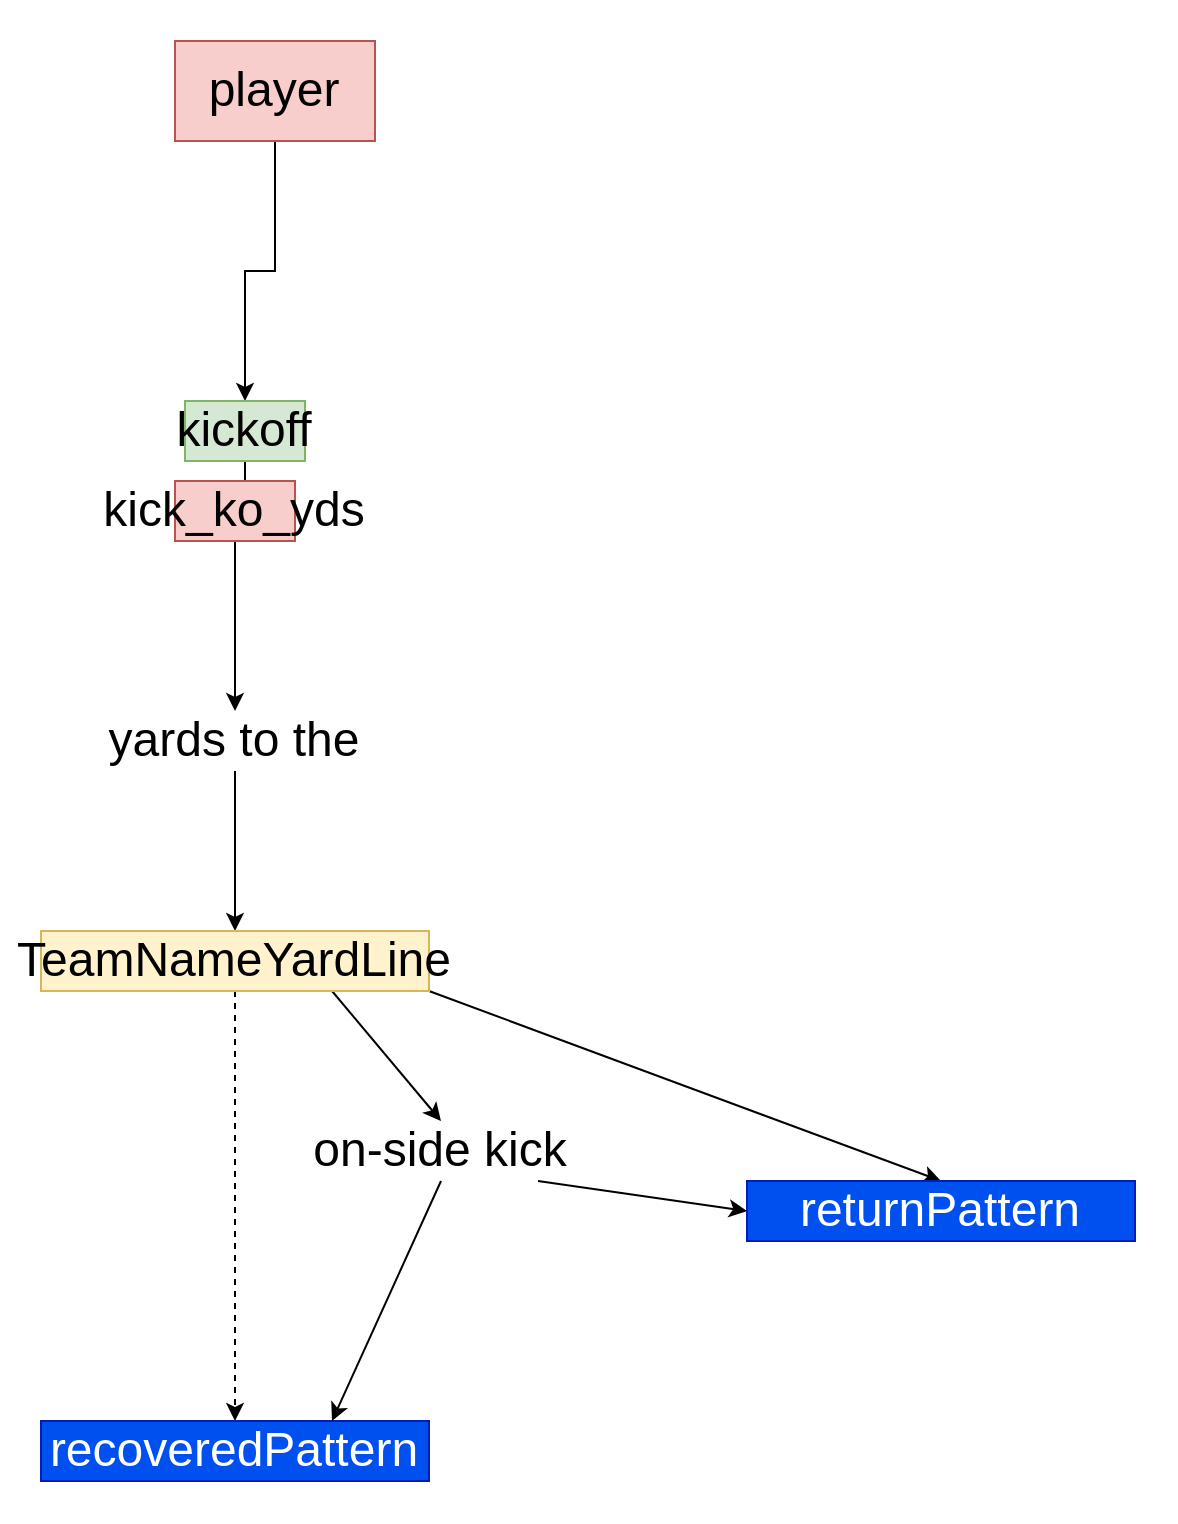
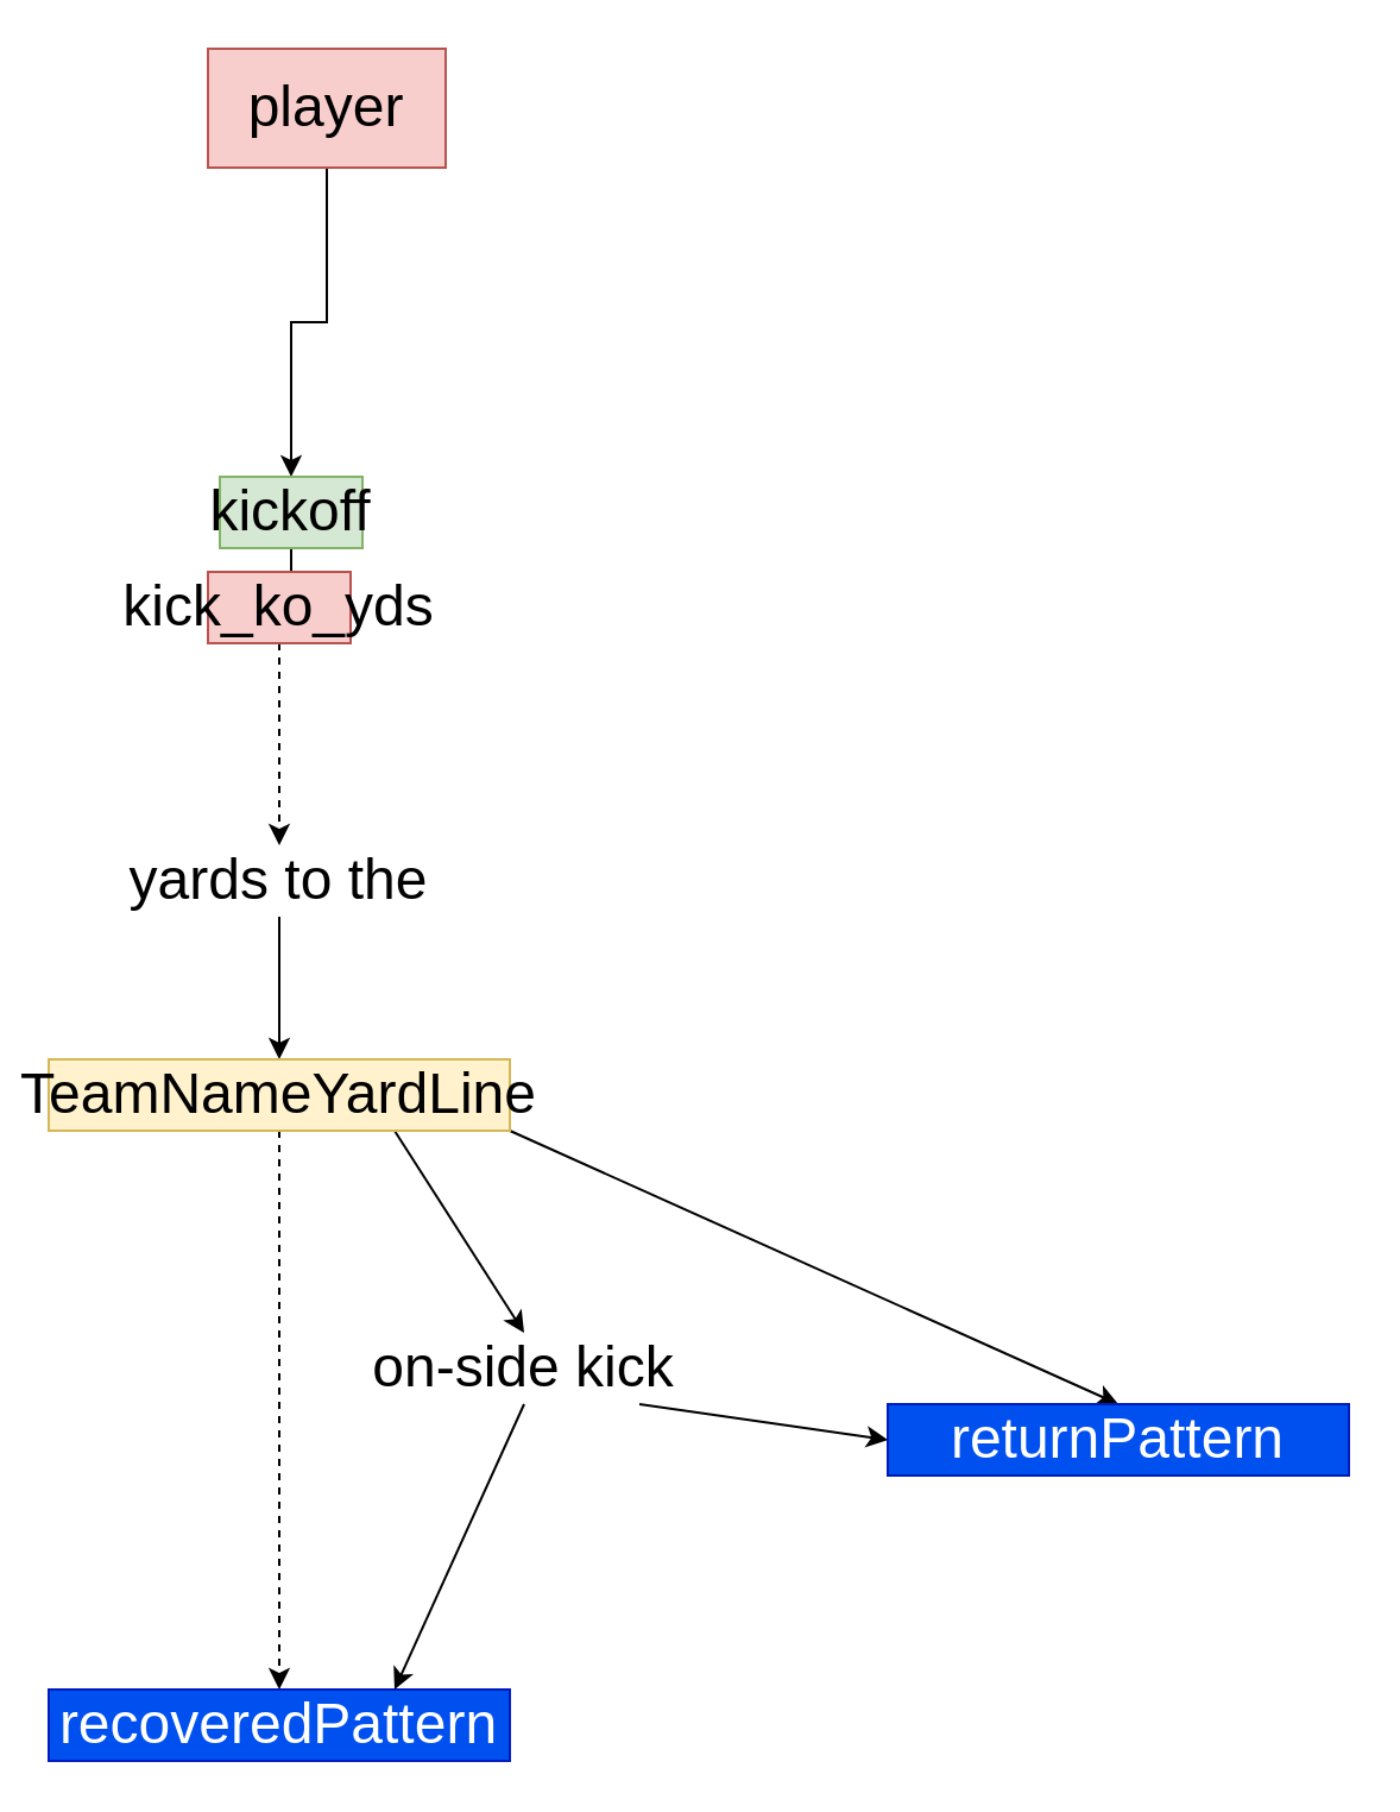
- <mxCell id="6" value="" style="edgeStyle=orthogonalEdgeStyle;rounded=0;orthogonalLoop=1;jettySize=auto;html=1;fontSize=24;" edge="1" parent="1" source="7" target="9"><mxGeometry relative="1" as="geometry" /></mxCell>
+ <mxCell id="6" value="" style="edgeStyle=orthogonalEdgeStyle;rounded=0;orthogonalLoop=1;jettySize=auto;html=1;fontSize=24;dashed=1;" edge="1" parent="1" source="7" target="9"><mxGeometry relative="1" as="geometry" /></mxCell>
- <mxCell id="13" value="TeamNameYardLine" style="text;html=1;align=center;verticalAlign=middle;whiteSpace=wrap;rounded=0;fontSize=24;fillColor=#fff2cc;strokeColor=#d6b656;" vertex="1" parent="1"><mxGeometry x="20" y="465" width="194" height="30" as="geometry" /></mxCell>
+ <mxCell id="13" value="TeamNameYardLine" style="text;html=1;align=center;verticalAlign=middle;whiteSpace=wrap;rounded=0;fontSize=24;fillColor=#fff2cc;strokeColor=#d6b656;" vertex="1" parent="1"><mxGeometry x="20" y="445" width="194" height="30" as="geometry" /></mxCell>
